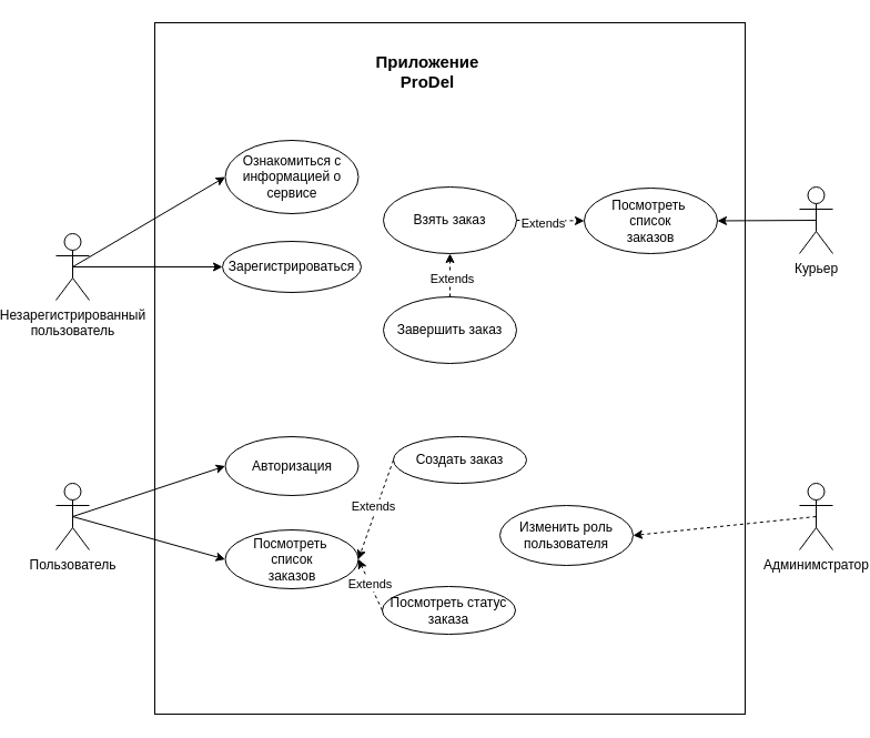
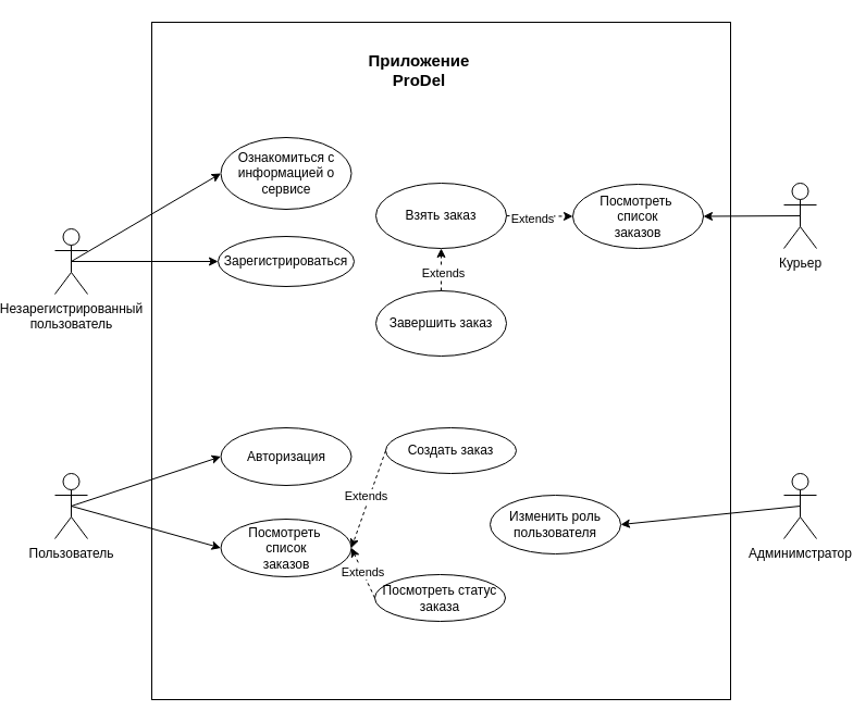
- <mxCell id="25" value="" style="endArrow=classic;html=1;rounded=0;exitX=0.5;exitY=0.5;exitDx=0;exitDy=0;exitPerimeter=0;entryX=1;entryY=0.5;entryDx=0;entryDy=0;dashed=1;" edge="1" parent="1" source="7" target="24"><mxGeometry width="50" height="50" relative="1" as="geometry"><mxPoint x="316" y="397" as="sourcePoint" /><mxPoint x="366" y="347" as="targetPoint" /></mxGeometry></mxCell>
+ <mxCell id="25" value="" style="endArrow=classic;html=1;rounded=0;exitX=0.5;exitY=0.5;exitDx=0;exitDy=0;exitPerimeter=0;entryX=1;entryY=0.5;entryDx=0;entryDy=0;" edge="1" parent="1" source="7" target="24"><mxGeometry width="50" height="50" relative="1" as="geometry"><mxPoint x="316" y="397" as="sourcePoint" /><mxPoint x="366" y="347" as="targetPoint" /></mxGeometry></mxCell>
